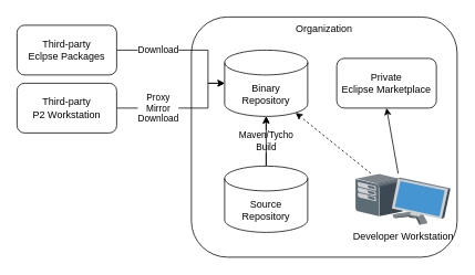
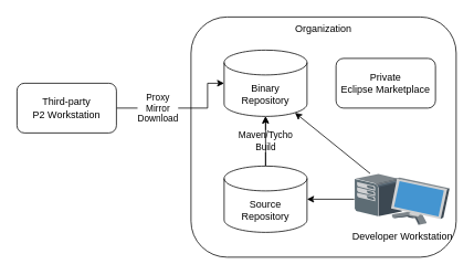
- <mxCell id="5" value="Third-party&lt;br&gt;Eclpse Packages" style="rounded=1;whiteSpace=wrap;html=1;" vertex="1" parent="1"><mxGeometry x="20" y="30" width="120" height="60" as="geometry" /></mxCell>
- <mxCell id="4" value="Download" style="edgeStyle=orthogonalEdgeStyle;rounded=0;orthogonalLoop=1;jettySize=auto;html=1;exitX=1;exitY=0.5;exitDx=0;exitDy=0;entryX=0;entryY=0.5;entryDx=0;entryDy=0;entryPerimeter=0;" edge="1" parent="1" source="5" target="3"><mxGeometry x="-0.412" relative="1" as="geometry"><Array as="points"><mxPoint x="250" y="60" /><mxPoint x="250" y="100" /></Array><mxPoint as="offset" /></mxGeometry></mxCell>
- <mxCell id="15" value="" style="endArrow=classic;html=1;rounded=0;entryX=0.5;entryY=1;entryDx=0;entryDy=0;" edge="1" parent="1" source="12" target="11"><mxGeometry width="50" height="50" relative="1" as="geometry"><mxPoint x="370" y="150" as="sourcePoint" /><mxPoint x="420" y="100" as="targetPoint" /></mxGeometry></mxCell>
- <mxCell id="13" value="" style="endArrow=classic;html=1;rounded=0;entryX=0.855;entryY=1;entryDx=0;entryDy=-4.35;entryPerimeter=0;dashed=1;" edge="1" parent="1" source="12" target="3"><mxGeometry width="50" height="50" relative="1" as="geometry"><mxPoint x="370" y="150" as="sourcePoint" /><mxPoint x="420" y="100" as="targetPoint" /></mxGeometry></mxCell>
+ <mxCell id="13" value="" style="endArrow=classic;html=1;rounded=0;entryX=0.855;entryY=1;entryDx=0;entryDy=-4.35;entryPerimeter=0;" edge="1" parent="1" source="12" target="3"><mxGeometry width="50" height="50" relative="1" as="geometry"><mxPoint x="370" y="150" as="sourcePoint" /><mxPoint x="420" y="100" as="targetPoint" /></mxGeometry></mxCell>
+ <mxCell id="14" value="" style="endArrow=classic;html=1;rounded=0;" edge="1" parent="1" source="12" target="10"><mxGeometry width="50" height="50" relative="1" as="geometry"><mxPoint x="370" y="150" as="sourcePoint" /><mxPoint x="420" y="100" as="targetPoint" /></mxGeometry></mxCell>
